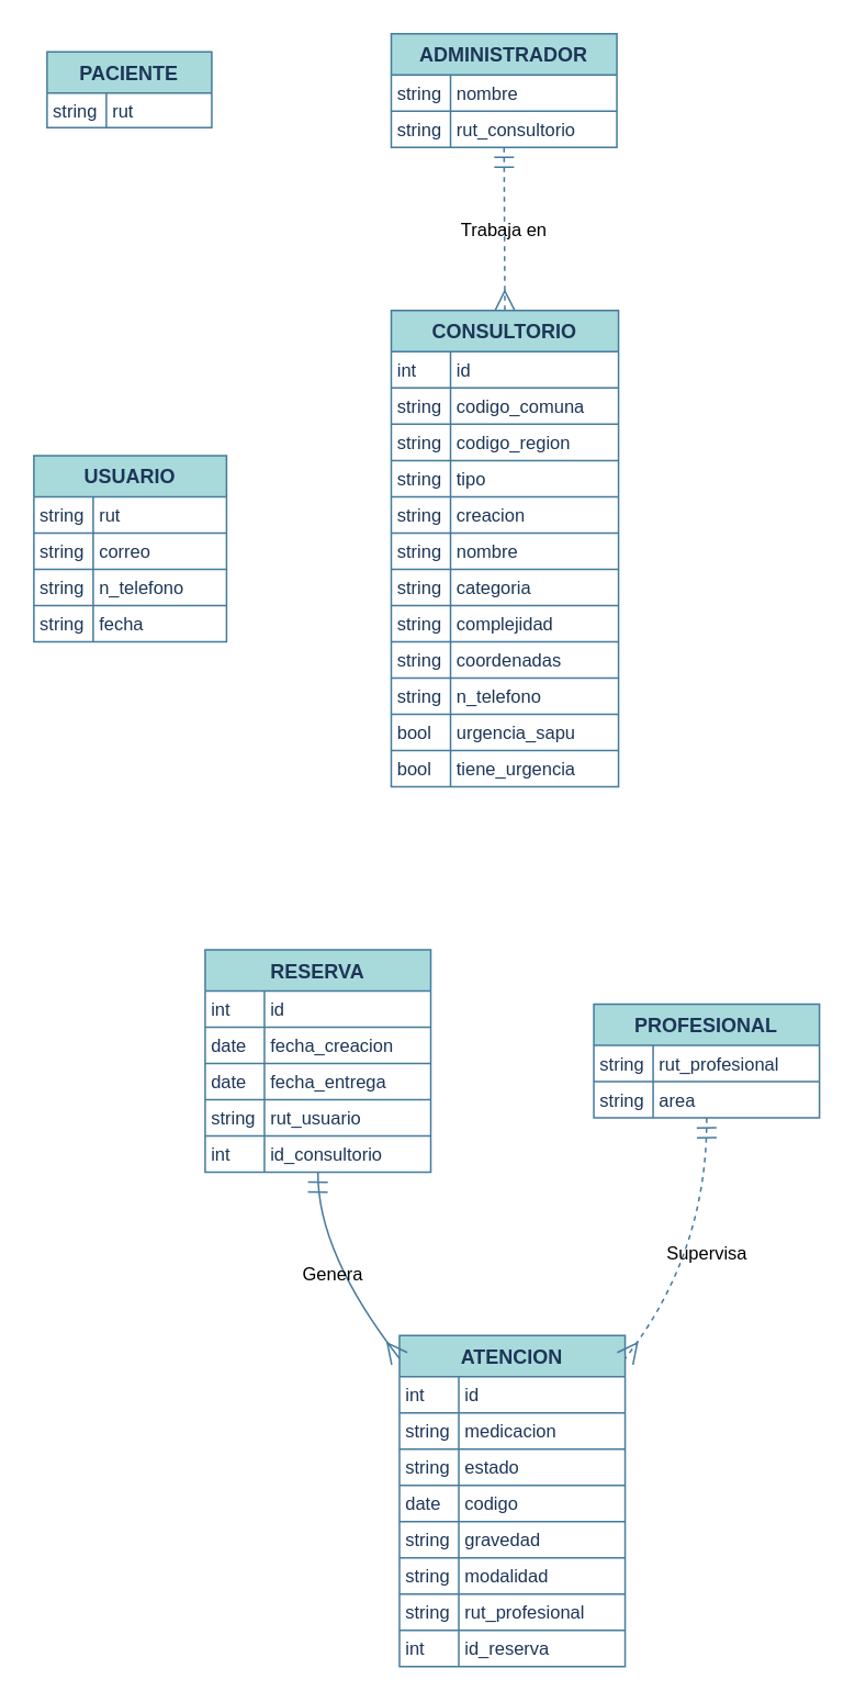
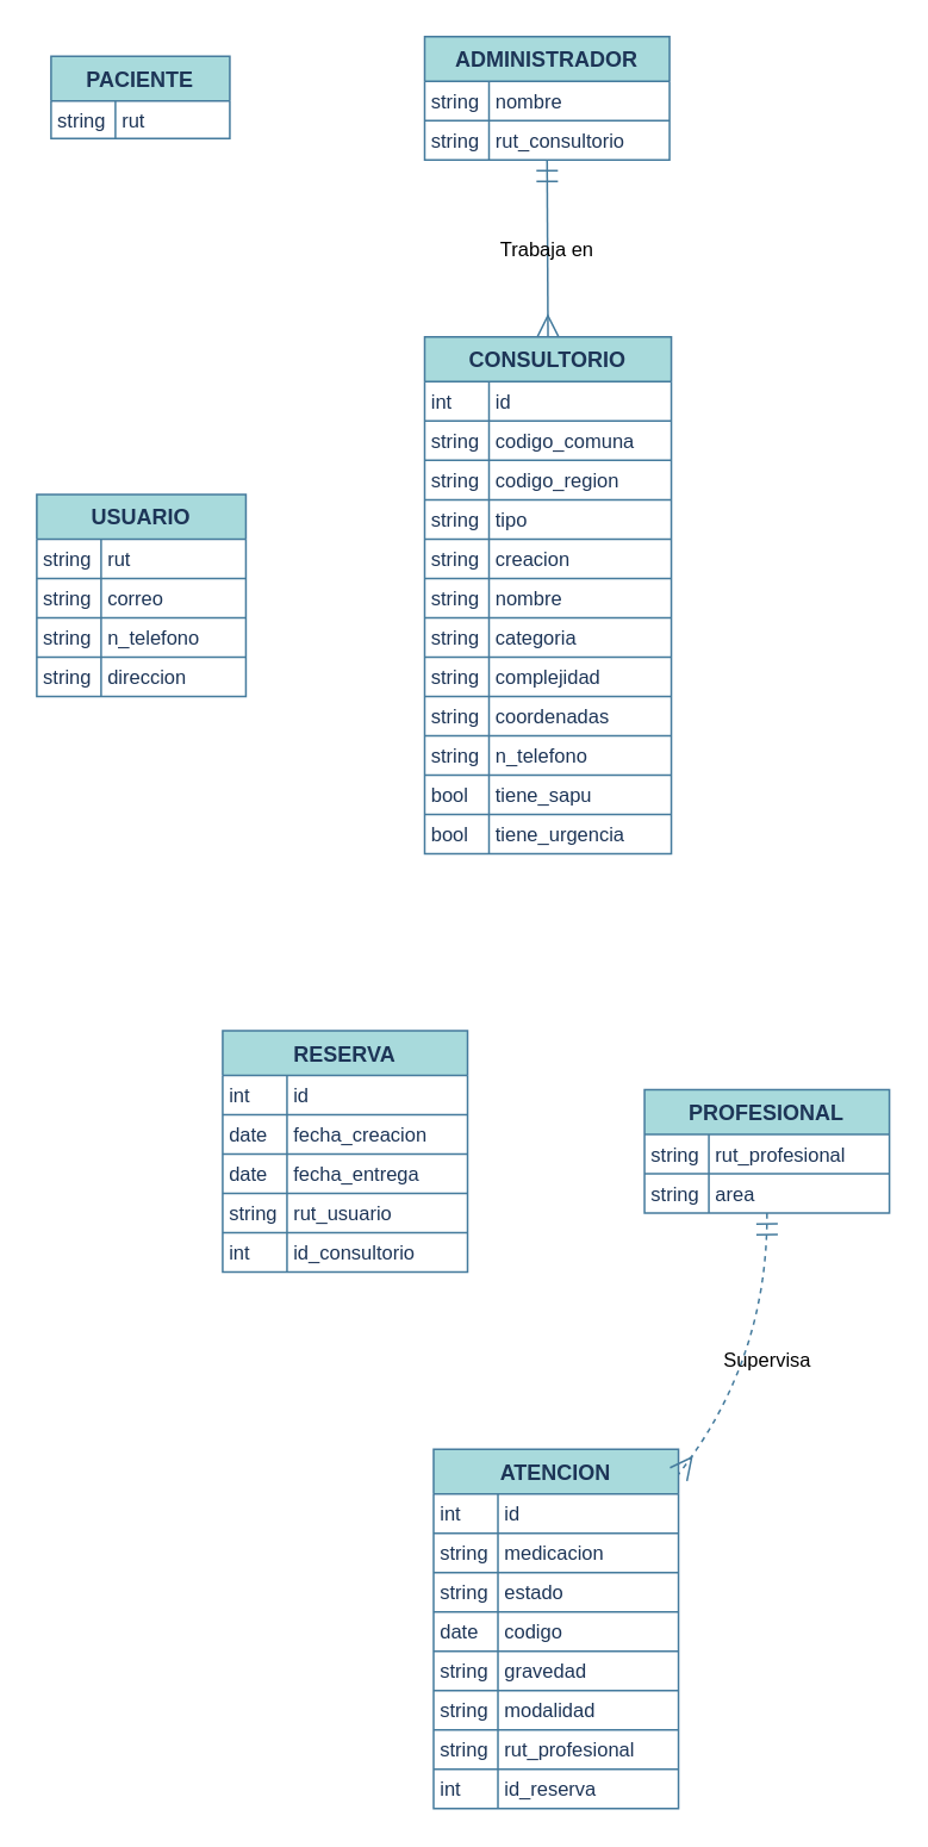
- <mxCell id="112" value="Trabaja en" style="curved=1;startArrow=ERmandOne;startSize=10;endArrow=ERmany;endSize=10;exitX=0.5;exitY=1;entryX=0.5;entryY=0;rounded=0;labelBackgroundColor=none;fontColor=default;strokeColor=#457B9D;dashed=1;" edge="1" parent="1" source="6" target="74"><mxGeometry relative="1" as="geometry"><Array as="points" /></mxGeometry></mxCell>
+ <mxCell id="112" value="Trabaja en" style="curved=1;startArrow=ERmandOne;startSize=10;;endArrow=ERmany;endSize=10;;exitX=0.5;exitY=1;entryX=0.5;entryY=0;rounded=0;labelBackgroundColor=none;fontColor=default;strokeColor=#457B9D;" edge="1" parent="1" source="6" target="74"><mxGeometry relative="1" as="geometry"><Array as="points" /></mxGeometry></mxCell>
- <mxCell id="32" value="fecha" style="shape=partialRectangle;connectable=0;fillColor=none;top=0;left=0;bottom=0;right=0;align=left;spacingLeft=2;overflow=hidden;fontSize=11;labelBackgroundColor=none;strokeColor=#457B9D;fontColor=#1D3557;" vertex="1" parent="30"><mxGeometry x="36" width="81" height="22" as="geometry"><mxRectangle width="81" height="22" as="alternateBounds" /></mxGeometry></mxCell>
+ <mxCell id="32" value="direccion" style="shape=partialRectangle;connectable=0;fillColor=none;top=0;left=0;bottom=0;right=0;align=left;spacingLeft=2;overflow=hidden;fontSize=11;labelBackgroundColor=none;strokeColor=#457B9D;fontColor=#1D3557;" vertex="1" parent="30"><mxGeometry x="36" width="81" height="22" as="geometry"><mxRectangle width="81" height="22" as="alternateBounds" /></mxGeometry></mxCell>
- <mxCell id="107" value="urgencia_sapu" style="shape=partialRectangle;connectable=0;fillColor=none;top=0;left=0;bottom=0;right=0;align=left;spacingLeft=2;overflow=hidden;fontSize=11;labelBackgroundColor=none;strokeColor=#457B9D;fontColor=#1D3557;" vertex="1" parent="105"><mxGeometry x="36" width="102" height="22" as="geometry"><mxRectangle width="102" height="22" as="alternateBounds" /></mxGeometry></mxCell>
+ <mxCell id="107" value="tiene_sapu" style="shape=partialRectangle;connectable=0;fillColor=none;top=0;left=0;bottom=0;right=0;align=left;spacingLeft=2;overflow=hidden;fontSize=11;labelBackgroundColor=none;strokeColor=#457B9D;fontColor=#1D3557;" vertex="1" parent="105"><mxGeometry x="36" width="102" height="22" as="geometry"><mxRectangle width="102" height="22" as="alternateBounds" /></mxGeometry></mxCell>
- <mxCell id="111" value="Genera" style="curved=1;startArrow=ERmandOne;startSize=10;;endArrow=ERmany;endSize=10;;exitX=0.5;exitY=1;entryX=0;entryY=0.07;rounded=0;labelBackgroundColor=none;fontColor=default;strokeColor=#457B9D;" edge="1" parent="1" source="33" target="49"><mxGeometry relative="1" as="geometry"><Array as="points"><mxPoint x="192" y="760" /></Array></mxGeometry></mxCell>
